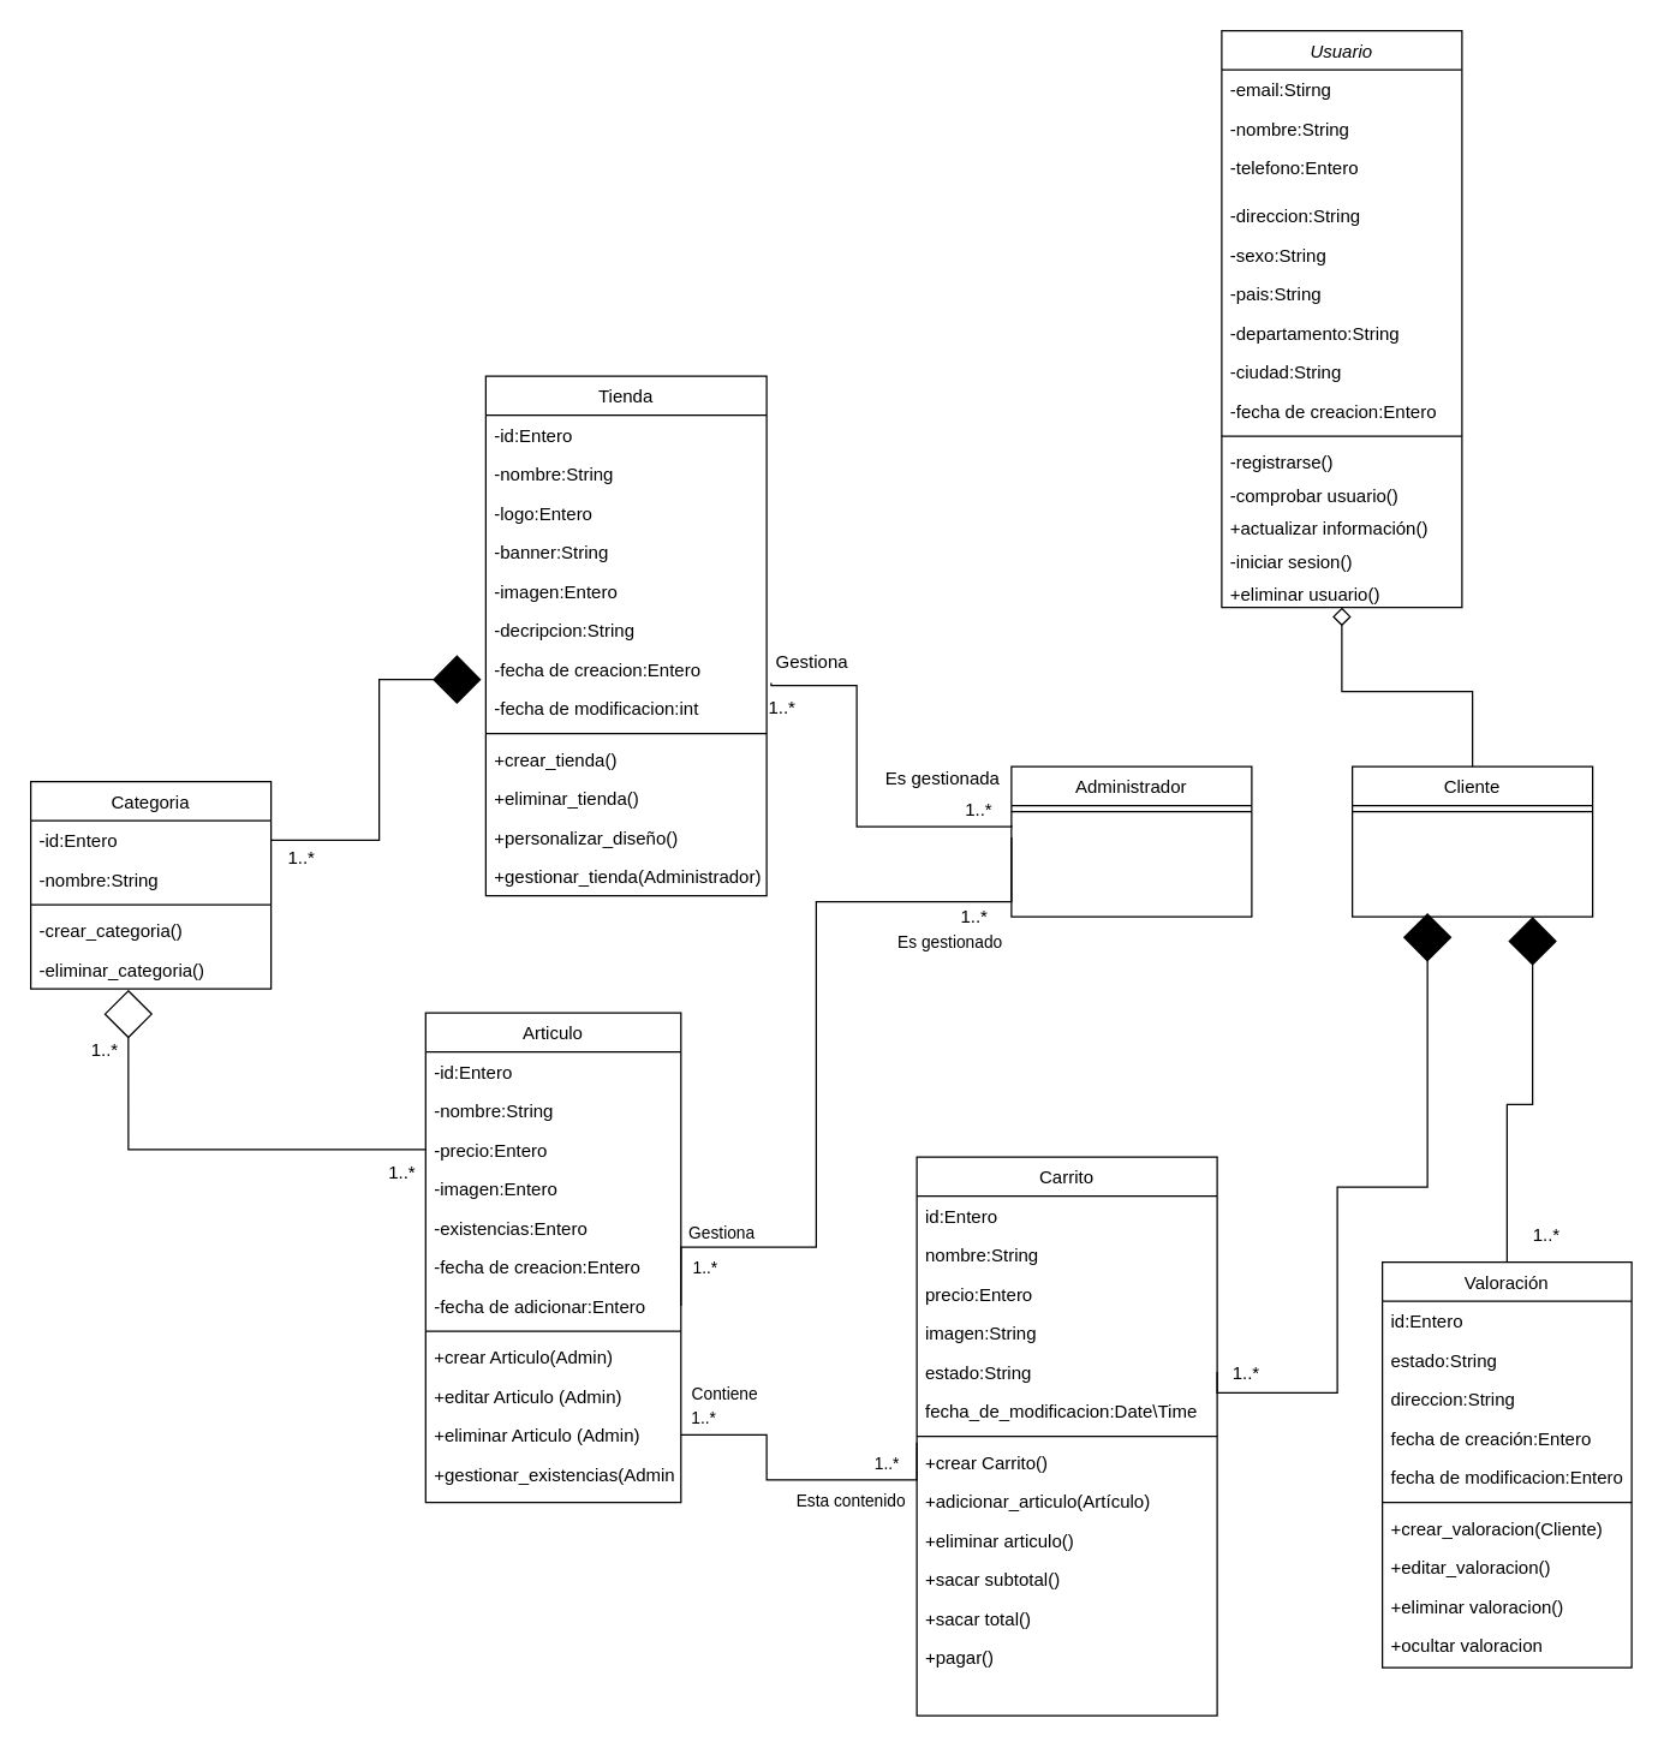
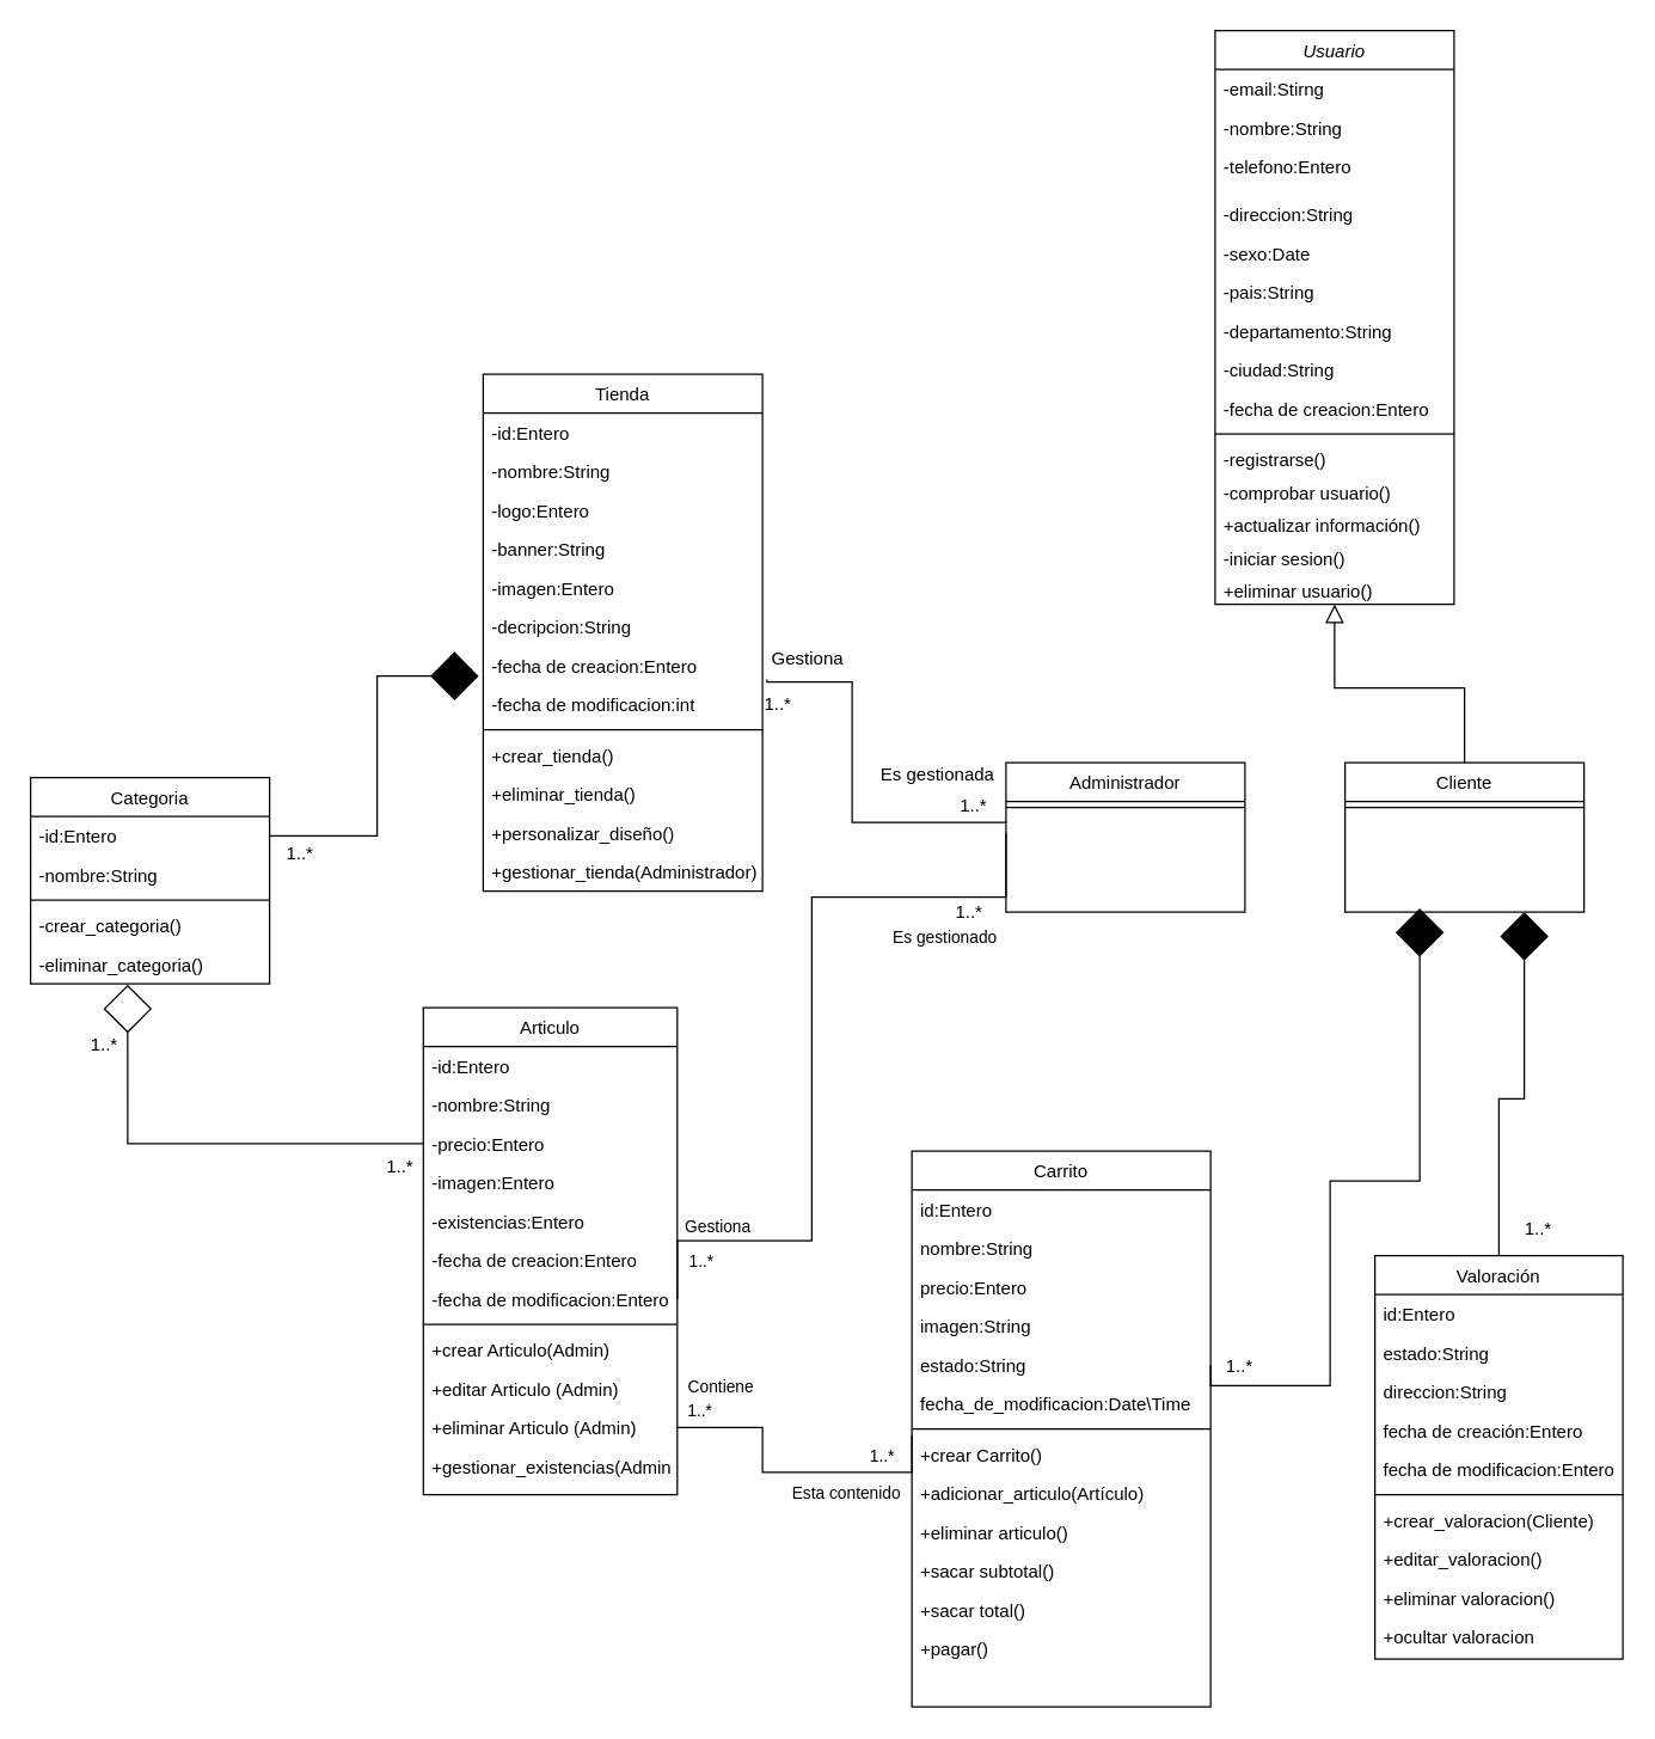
- <mxCell id="55" value="-sexo:String" style="text;align=left;verticalAlign=top;spacingLeft=4;spacingRight=4;overflow=hidden;rotatable=0;points=[[0,0.5],[1,0.5]];portConstraint=eastwest;rounded=0;shadow=0;html=0;" parent="50" vertex="1"><mxGeometry y="136" width="160" height="26" as="geometry" /></mxCell>
+ <mxCell id="55" value="-sexo:Date" style="text;align=left;verticalAlign=top;spacingLeft=4;spacingRight=4;overflow=hidden;rotatable=0;points=[[0,0.5],[1,0.5]];portConstraint=eastwest;rounded=0;shadow=0;html=0;" parent="50" vertex="1"><mxGeometry y="136" width="160" height="26" as="geometry" /></mxCell>
- <mxCell id="2" value="" style="endArrow=diamond;endSize=10;endFill=0;shadow=0;strokeWidth=1;rounded=0;edgeStyle=elbowEdgeStyle;elbow=vertical;" parent="1" source="26" target="50" edge="1"><mxGeometry width="160" relative="1" as="geometry"><mxPoint x="803" y="243" as="sourcePoint" /><mxPoint x="903" y="141" as="targetPoint" /><Array as="points"><mxPoint x="893" y="460" /><mxPoint x="893" y="420" /><mxPoint x="900" y="460" /></Array></mxGeometry></mxCell>
+ <mxCell id="2" value="" style="endArrow=block;endSize=10;endFill=0;shadow=0;strokeWidth=1;rounded=0;edgeStyle=elbowEdgeStyle;elbow=vertical;" parent="1" source="26" target="50" edge="1"><mxGeometry width="160" relative="1" as="geometry"><mxPoint x="803" y="243" as="sourcePoint" /><mxPoint x="903" y="141" as="targetPoint" /><Array as="points"><mxPoint x="893" y="460" /><mxPoint x="893" y="420" /><mxPoint x="900" y="460" /></Array></mxGeometry></mxCell>
- <mxCell id="98" value="-fecha de adicionar:Entero" style="text;align=left;verticalAlign=top;spacingLeft=4;spacingRight=4;overflow=hidden;rotatable=0;points=[[0,0.5],[1,0.5]];portConstraint=eastwest;rounded=0;shadow=0;html=0;" parent="91" vertex="1"><mxGeometry y="182" width="170" height="26" as="geometry" /></mxCell>
+ <mxCell id="98" value="-fecha de modificacion:Entero" style="text;align=left;verticalAlign=top;spacingLeft=4;spacingRight=4;overflow=hidden;rotatable=0;points=[[0,0.5],[1,0.5]];portConstraint=eastwest;rounded=0;shadow=0;html=0;" parent="91" vertex="1"><mxGeometry y="182" width="170" height="26" as="geometry" /></mxCell>
